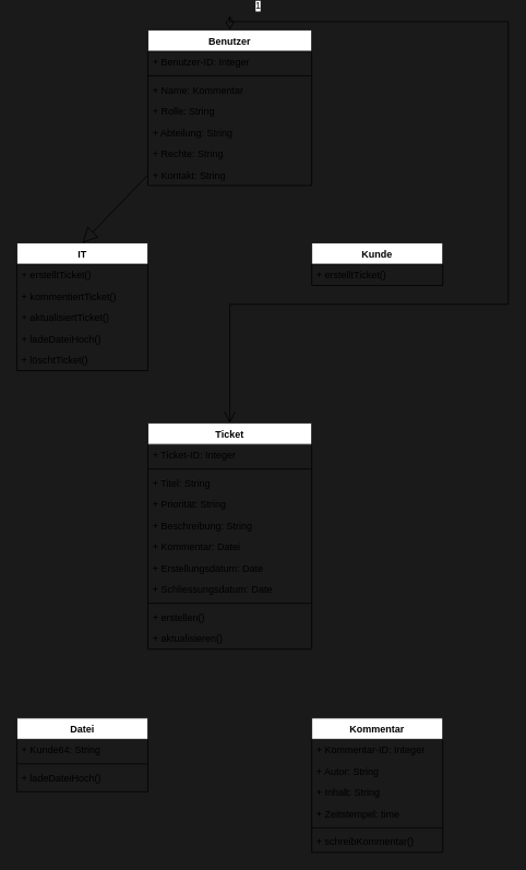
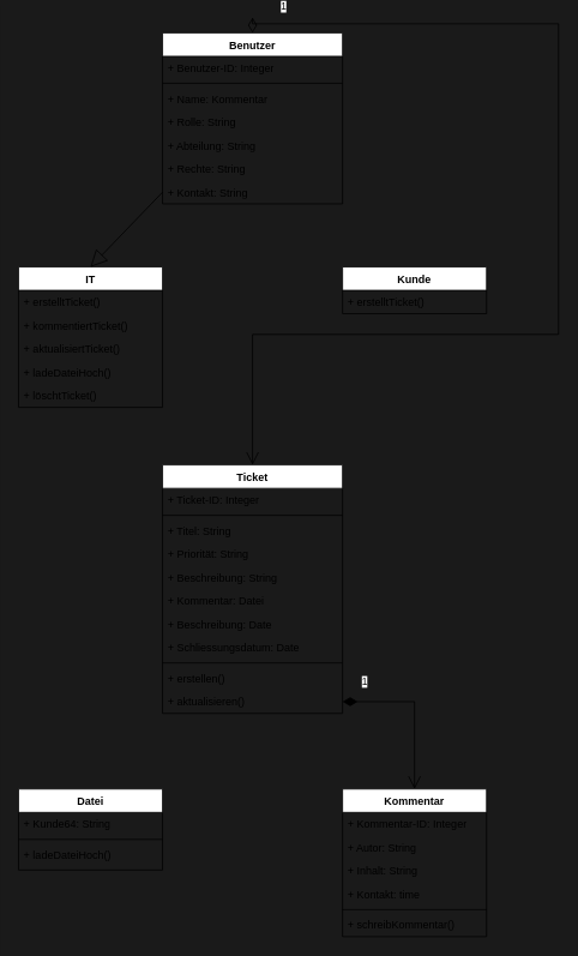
- <mxCell id="9" value="+ Erstellungsdatum: Date" style="text;strokeColor=none;fillColor=none;align=left;verticalAlign=top;spacingLeft=4;spacingRight=4;overflow=hidden;rotatable=0;points=[[0,0.5],[1,0.5]];portConstraint=eastwest;whiteSpace=wrap;html=1;" parent="2" vertex="1"><mxGeometry y="164" width="200" height="26" as="geometry" /></mxCell>
+ <mxCell id="9" value="+ Beschreibung: Date" style="text;strokeColor=none;fillColor=none;align=left;verticalAlign=top;spacingLeft=4;spacingRight=4;overflow=hidden;rotatable=0;points=[[0,0.5],[1,0.5]];portConstraint=eastwest;whiteSpace=wrap;html=1;" parent="2" vertex="1"><mxGeometry y="164" width="200" height="26" as="geometry" /></mxCell>
+ <mxCell id="41" value="1" style="endArrow=open;html=1;endSize=12;startArrow=diamondThin;startSize=14;startFill=1;edgeStyle=orthogonalEdgeStyle;align=left;verticalAlign=bottom;rounded=0;exitX=1;exitY=0.5;exitDx=0;exitDy=0;entryX=0.5;entryY=0;entryDx=0;entryDy=0;" parent="1" source="13" target="34" edge="1"><mxGeometry x="-0.774" y="13" relative="1" as="geometry"><mxPoint x="560" y="760" as="sourcePoint" /><mxPoint x="480" y="857" as="targetPoint" /><mxPoint as="offset" /></mxGeometry></mxCell>
- <mxCell id="38" value="+ Zeitstempel: time" style="text;strokeColor=none;fillColor=none;align=left;verticalAlign=top;spacingLeft=4;spacingRight=4;overflow=hidden;rotatable=0;points=[[0,0.5],[1,0.5]];portConstraint=eastwest;whiteSpace=wrap;html=1;" parent="34" vertex="1"><mxGeometry y="104" width="160" height="26" as="geometry" /></mxCell>
+ <mxCell id="38" value="+ Kontakt: time" style="text;strokeColor=none;fillColor=none;align=left;verticalAlign=top;spacingLeft=4;spacingRight=4;overflow=hidden;rotatable=0;points=[[0,0.5],[1,0.5]];portConstraint=eastwest;whiteSpace=wrap;html=1;" parent="34" vertex="1"><mxGeometry y="104" width="160" height="26" as="geometry" /></mxCell>
